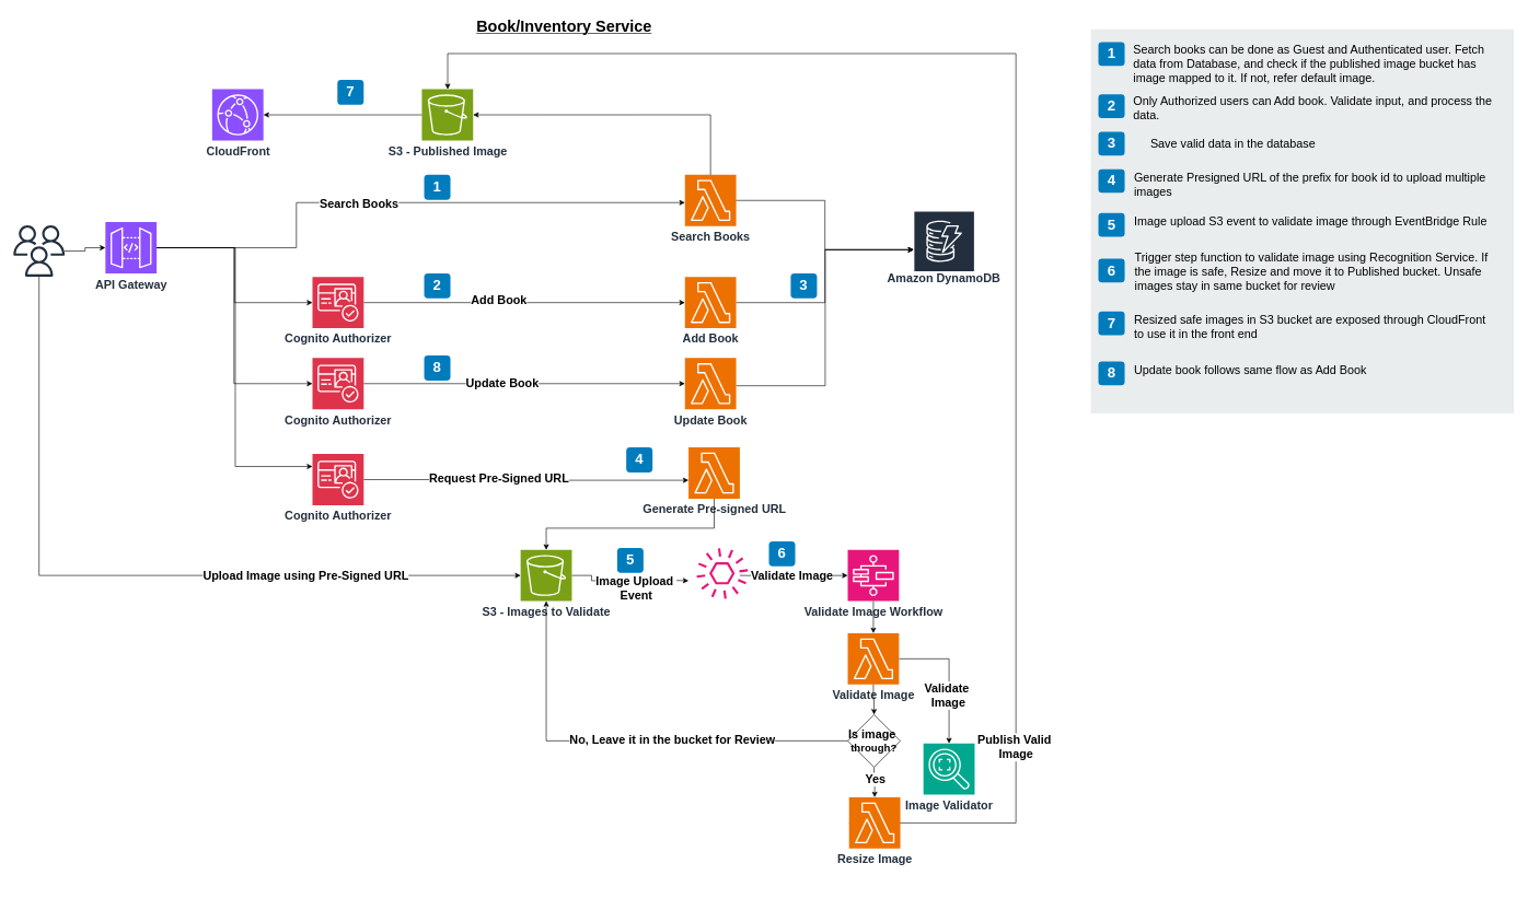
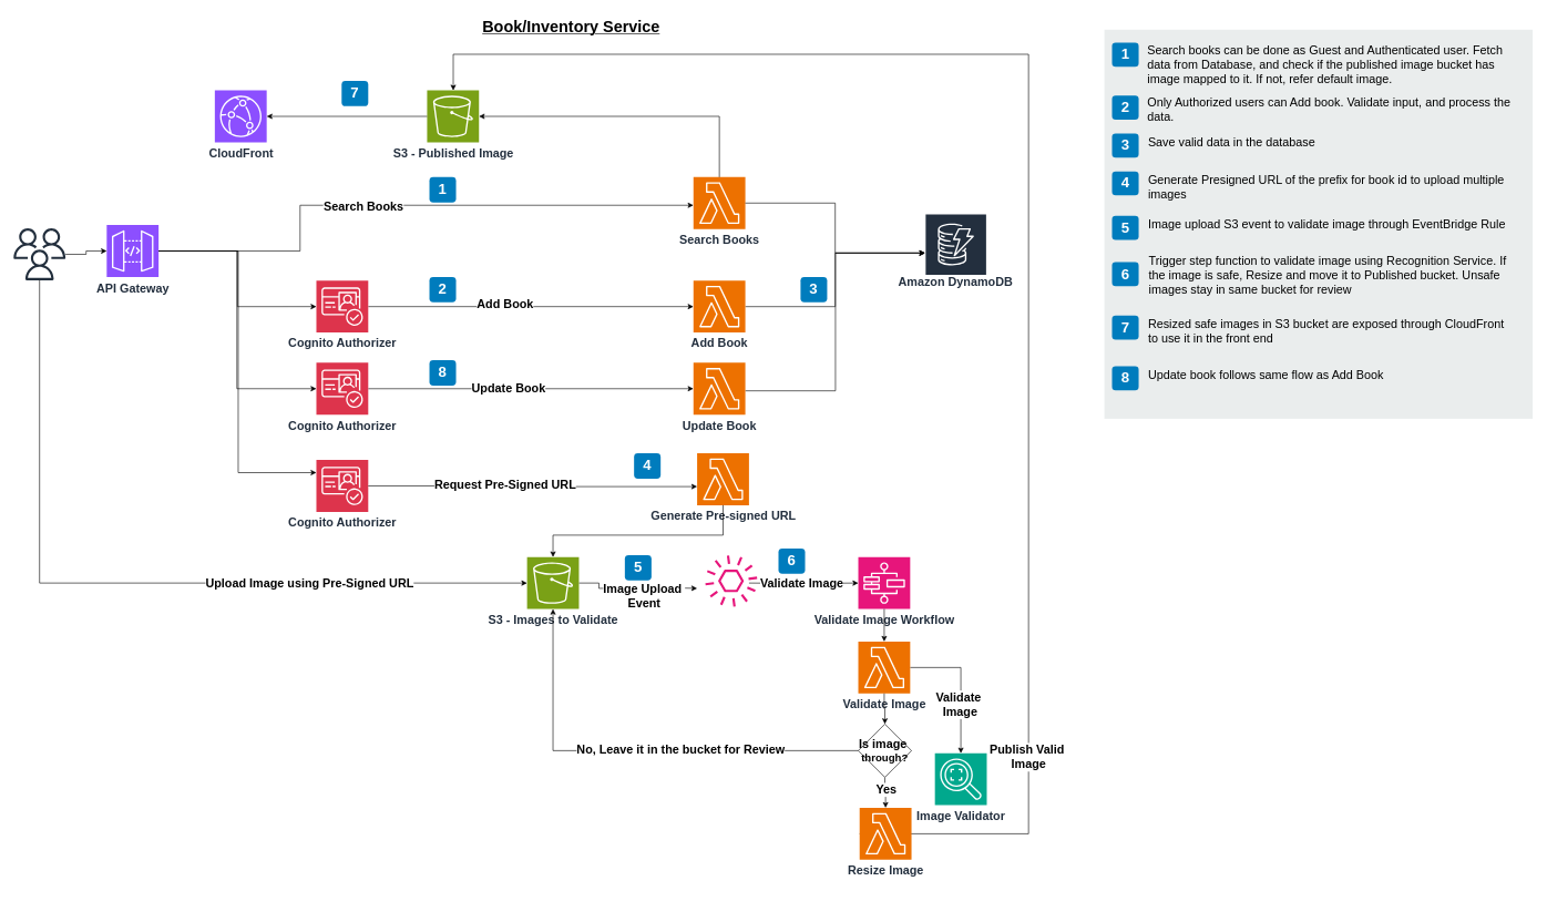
- <mxCell id="13" value="&lt;font style=&quot;font-size: 18px;&quot;&gt;Save valid data in the database&lt;/font&gt;" style="text;html=1;align=left;verticalAlign=top;spacingTop=-4;fontSize=14;labelBackgroundColor=none;whiteSpace=wrap;" parent="6" vertex="1"><mxGeometry x="88.615" y="160.997" width="450.835" height="37.617" as="geometry" /></mxCell>
+ <mxCell id="13" value="&lt;font style=&quot;font-size: 18px;&quot;&gt;Save valid data in the database&lt;/font&gt;" style="text;html=1;align=left;verticalAlign=top;spacingTop=-4;fontSize=14;labelBackgroundColor=none;whiteSpace=wrap;" parent="6" vertex="1"><mxGeometry x="63.615" y="155.997" width="450.835" height="37.617" as="geometry" /></mxCell>
